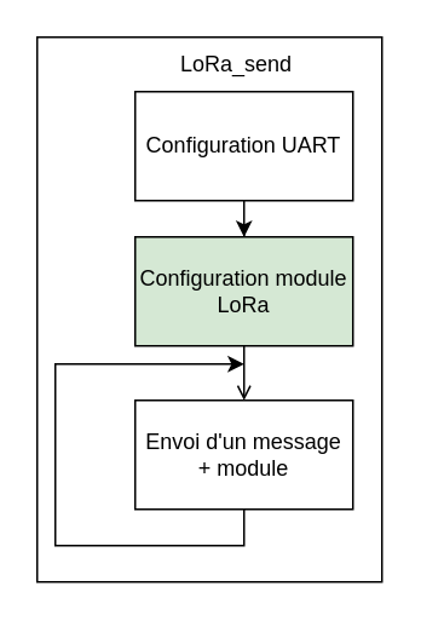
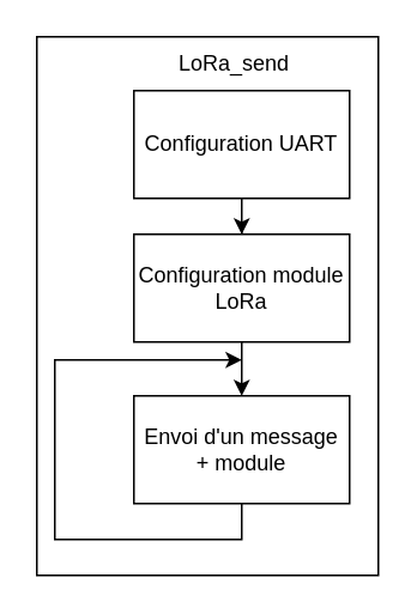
- <mxCell id="7" value="Configuration module LoRa" style="rounded=0;whiteSpace=wrap;html=1;fillColor=#d5e8d4;" vertex="1" parent="1"><mxGeometry x="74" y="130" width="120" height="60" as="geometry" /></mxCell>
+ <mxCell id="7" value="Configuration module LoRa" style="rounded=0;whiteSpace=wrap;html=1;" vertex="1" parent="1"><mxGeometry x="74" y="130" width="120" height="60" as="geometry" /></mxCell>
- <mxCell id="6" value="" style="edgeStyle=orthogonalEdgeStyle;rounded=0;orthogonalLoop=1;jettySize=auto;html=1;endArrow=open;" edge="1" parent="1" source="7" target="9"><mxGeometry relative="1" as="geometry" /></mxCell>
+ <mxCell id="6" value="" style="edgeStyle=orthogonalEdgeStyle;rounded=0;orthogonalLoop=1;jettySize=auto;html=1;" edge="1" parent="1" source="7" target="9"><mxGeometry relative="1" as="geometry" /></mxCell>
